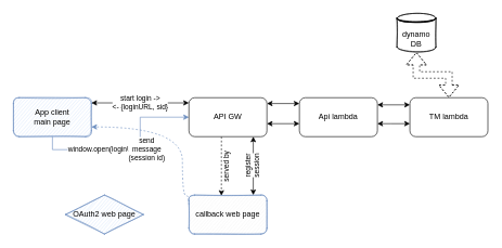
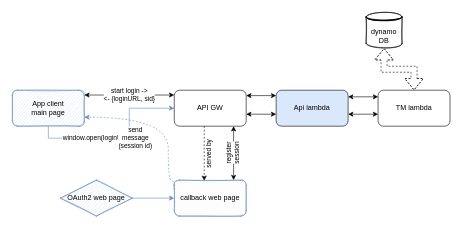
- <mxCell id="9" value="Api lambda" style="rounded=1;whiteSpace=wrap;html=1;" vertex="1" parent="1"><mxGeometry x="460" y="150" width="120" height="60" as="geometry" /></mxCell>
+ <mxCell id="9" value="Api lambda" style="rounded=1;whiteSpace=wrap;html=1;fillColor=#dae8fc;" vertex="1" parent="1"><mxGeometry x="460" y="150" width="120" height="60" as="geometry" /></mxCell>
+ <mxCell id="12" value="" style="edgeStyle=orthogonalEdgeStyle;rounded=0;orthogonalLoop=1;jettySize=auto;html=1;entryX=0;entryY=0.5;entryDx=0;entryDy=0;fillColor=#dae8fc;strokeColor=#6c8ebf;" edge="1" parent="1" source="13" target="16"><mxGeometry relative="1" as="geometry"><Array as="points"><mxPoint x="270" y="330" /><mxPoint x="270" y="330" /></Array></mxGeometry></mxCell>
